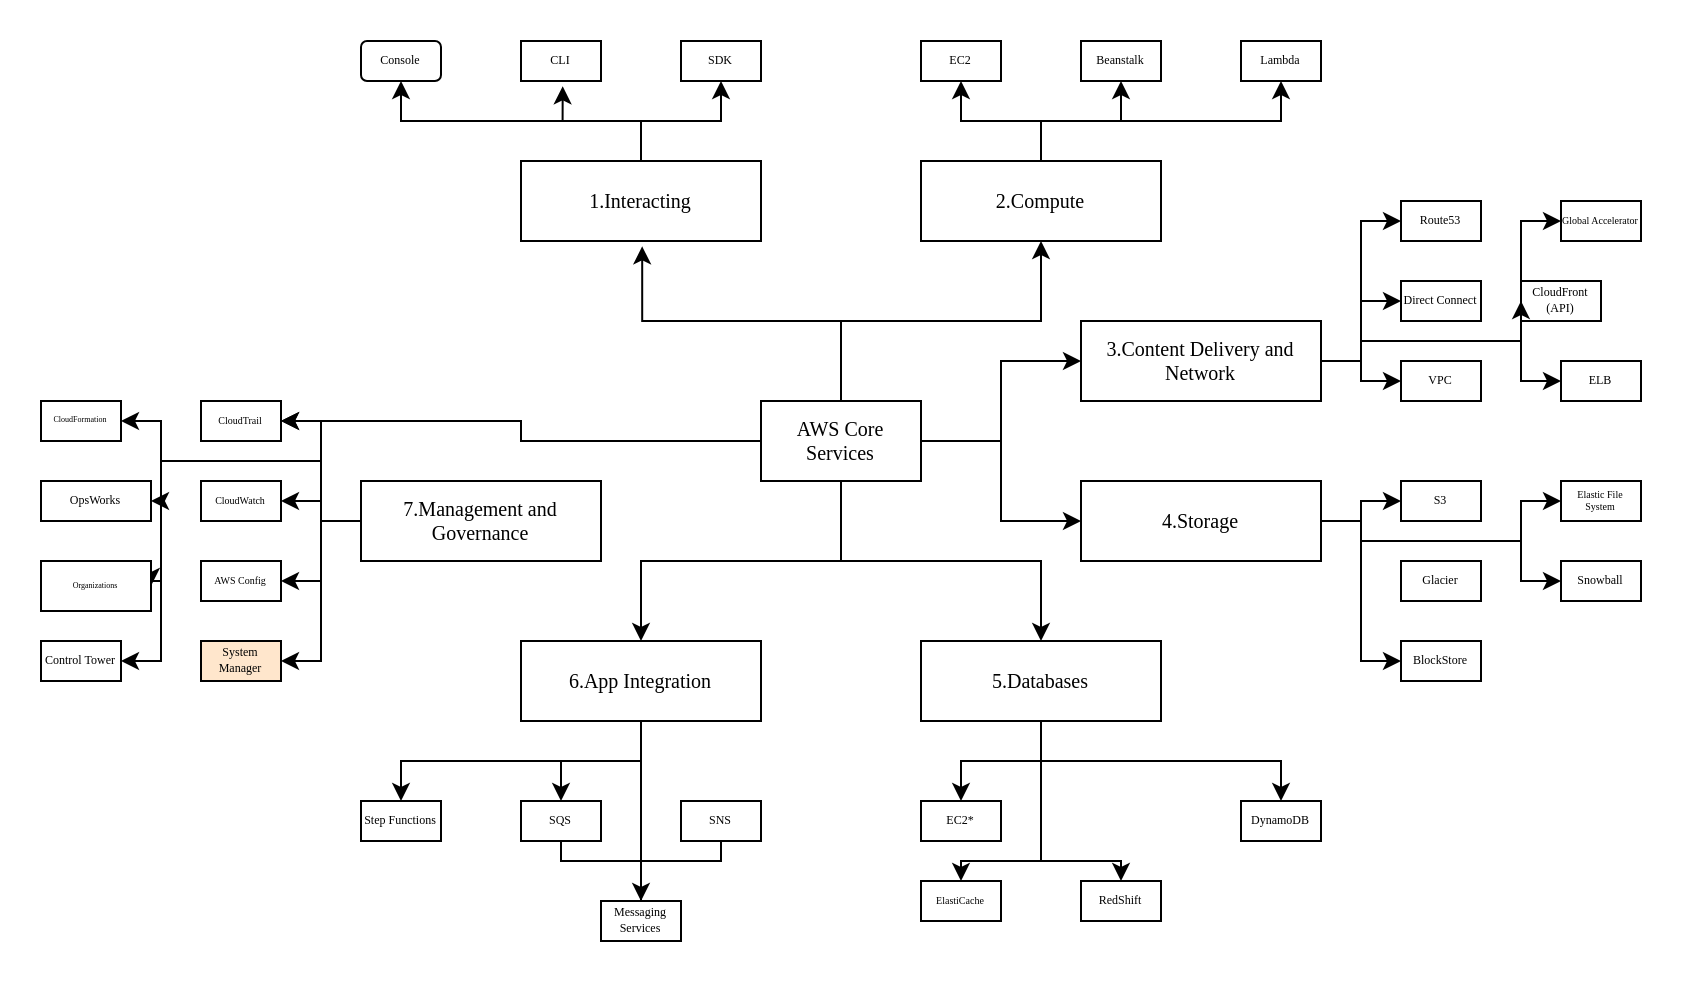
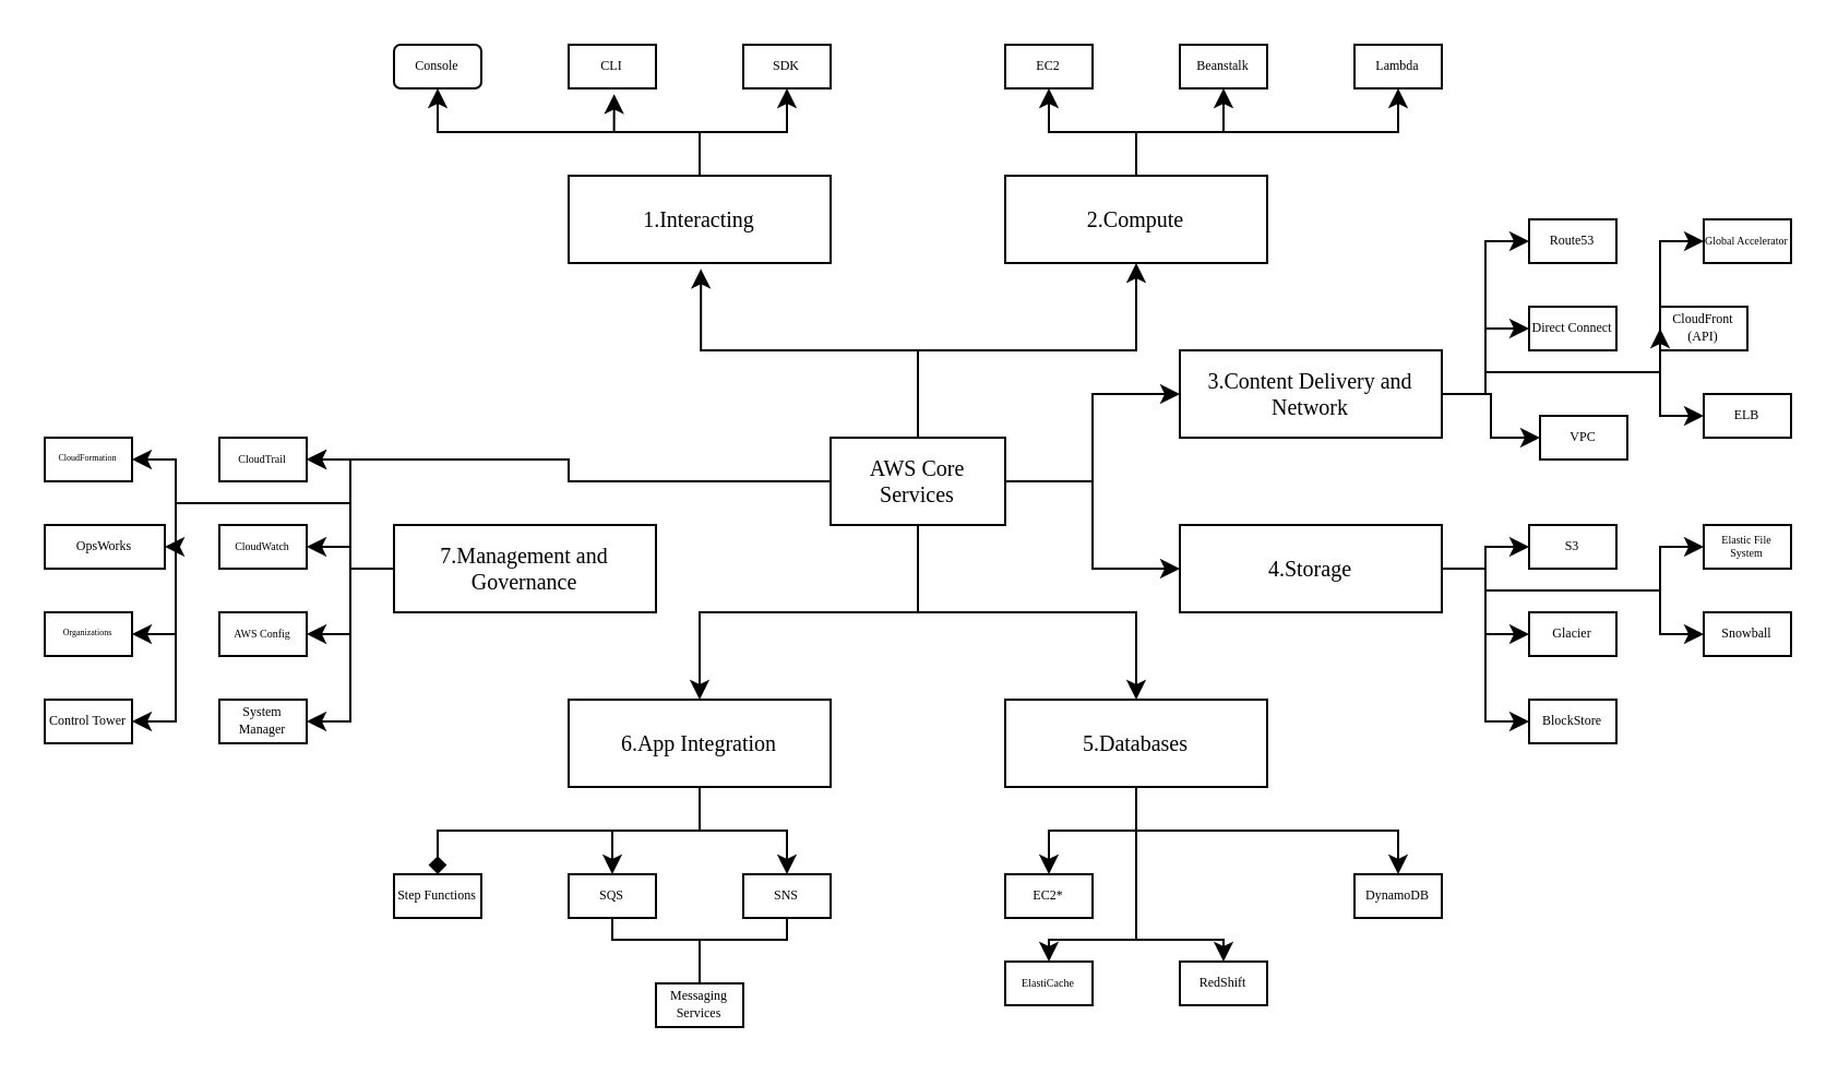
- <mxCell id="51" value="VPC" style="rounded=0;whiteSpace=wrap;html=1;fontFamily=Lucida Console;fontSize=6;" vertex="1" parent="1"><mxGeometry x="700" y="180" width="40" height="20" as="geometry" /></mxCell>
+ <mxCell id="51" value="VPC" style="rounded=0;whiteSpace=wrap;html=1;fontFamily=Lucida Console;fontSize=6;" vertex="1" parent="1"><mxGeometry x="705" y="190" width="40" height="20" as="geometry" /></mxCell>
+ <mxCell id="24" style="edgeStyle=orthogonalEdgeStyle;rounded=0;orthogonalLoop=1;jettySize=auto;html=1;exitX=1;exitY=0.5;exitDx=0;exitDy=0;entryX=0;entryY=0.5;entryDx=0;entryDy=0;fontFamily=Lucida Console;fontSize=6;" edge="1" parent="1" source="26" target="60"><mxGeometry relative="1" as="geometry" /></mxCell>
- <mxCell id="77" value="Organizations" style="rounded=0;whiteSpace=wrap;html=1;fontFamily=Lucida Console;fontSize=4;" vertex="1" parent="1"><mxGeometry x="20" y="280" width="55" height="25" as="geometry" /></mxCell>
+ <mxCell id="77" value="Organizations" style="rounded=0;whiteSpace=wrap;html=1;fontFamily=Lucida Console;fontSize=4;" vertex="1" parent="1"><mxGeometry x="20" y="280" width="40" height="20" as="geometry" /></mxCell>
- <mxCell id="81" value="System Manager" style="rounded=0;whiteSpace=wrap;html=1;fontFamily=Lucida Console;fontSize=6;fillColor=#ffe6cc;" vertex="1" parent="1"><mxGeometry x="100" y="320" width="40" height="20" as="geometry" /></mxCell>
+ <mxCell id="81" value="System Manager" style="rounded=0;whiteSpace=wrap;html=1;fontFamily=Lucida Console;fontSize=6;" vertex="1" parent="1"><mxGeometry x="100" y="320" width="40" height="20" as="geometry" /></mxCell>
- <mxCell id="34" style="edgeStyle=orthogonalEdgeStyle;rounded=0;orthogonalLoop=1;jettySize=auto;html=1;exitX=0.5;exitY=1;exitDx=0;exitDy=0;entryX=0.5;entryY=0;entryDx=0;entryDy=0;fontFamily=Lucida Console;fontSize=6;" edge="1" parent="1" source="35" target="72"><mxGeometry relative="1" as="geometry" /></mxCell>
+ <mxCell id="34" style="edgeStyle=orthogonalEdgeStyle;rounded=0;orthogonalLoop=1;jettySize=auto;html=1;exitX=0.5;exitY=1;exitDx=0;exitDy=0;entryX=0.5;entryY=0;entryDx=0;entryDy=0;fontFamily=Lucida Console;fontSize=6;endArrow=diamond;" edge="1" parent="1" source="35" target="72"><mxGeometry relative="1" as="geometry" /></mxCell>
- <mxCell id="32" style="edgeStyle=orthogonalEdgeStyle;rounded=0;orthogonalLoop=1;jettySize=auto;html=1;exitX=0.5;exitY=1;exitDx=0;exitDy=0;fontFamily=Lucida Console;fontSize=6;" edge="1" parent="1" source="35" target="75"><mxGeometry relative="1" as="geometry" /></mxCell>
+ <mxCell id="32" style="edgeStyle=orthogonalEdgeStyle;rounded=0;orthogonalLoop=1;jettySize=auto;html=1;exitX=0.5;exitY=1;exitDx=0;exitDy=0;entryX=0.5;entryY=0;entryDx=0;entryDy=0;fontFamily=Lucida Console;fontSize=6;" edge="1" parent="1" source="35" target="70"><mxGeometry relative="1" as="geometry" /></mxCell>
